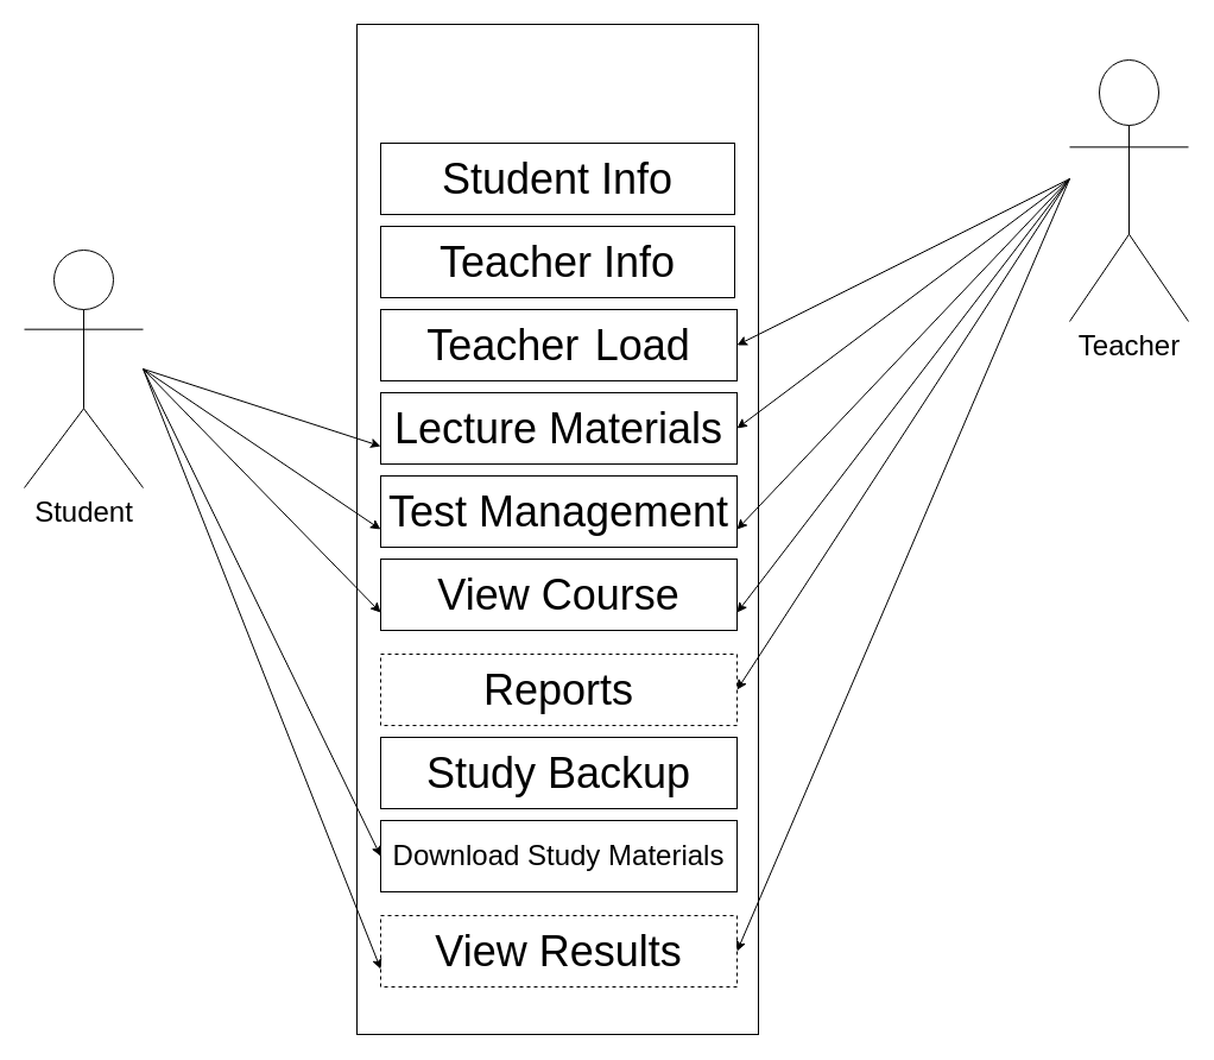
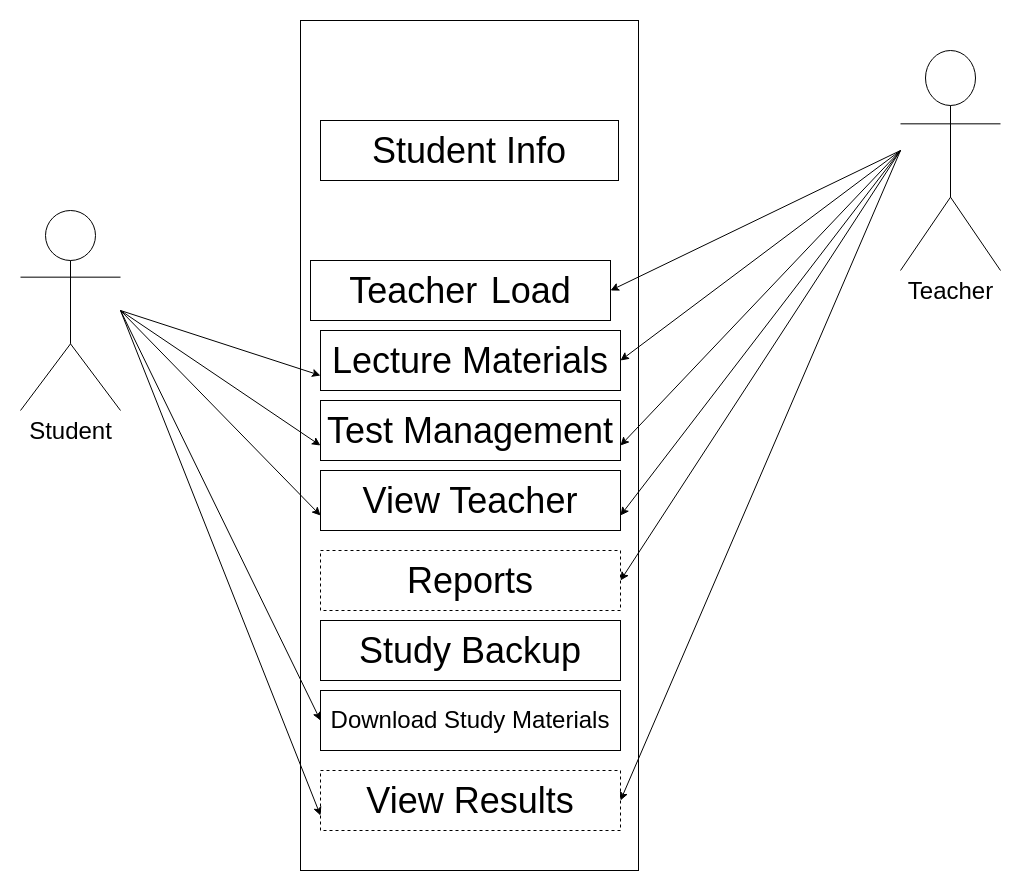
- <mxCell id="5" value="&lt;font style=&quot;font-size: 36px;&quot;&gt;Teacher Info&lt;/font&gt;" style="rounded=0;whiteSpace=wrap;html=1;" parent="1" vertex="1"><mxGeometry x="320" y="190" width="298" height="60" as="geometry" /></mxCell>
- <mxCell id="6" value="&lt;font style=&quot;font-size: 36px;&quot;&gt;Teacher&amp;nbsp;&lt;/font&gt; &lt;font style=&quot;font-size: 36px;&quot;&gt;Load&lt;/font&gt;" style="rounded=0;whiteSpace=wrap;html=1;" parent="1" vertex="1"><mxGeometry x="320" y="260" width="300" height="60" as="geometry" /></mxCell>
+ <mxCell id="6" value="&lt;font style=&quot;font-size: 36px;&quot;&gt;Teacher&amp;nbsp;&lt;/font&gt; &lt;font style=&quot;font-size: 36px;&quot;&gt;Load&lt;/font&gt;" style="rounded=0;whiteSpace=wrap;html=1;" parent="1" vertex="1"><mxGeometry x="310" y="260" width="300" height="60" as="geometry" /></mxCell>
- <mxCell id="9" value="&lt;span style=&quot;font-size: 36px;&quot;&gt;View Course&lt;/span&gt;" style="rounded=0;whiteSpace=wrap;html=1;" parent="1" vertex="1"><mxGeometry x="320" y="470" width="300" height="60" as="geometry" /></mxCell>
+ <mxCell id="9" value="&lt;span style=&quot;font-size: 36px;&quot;&gt;View Teacher&lt;/span&gt;" style="rounded=0;whiteSpace=wrap;html=1;" parent="1" vertex="1"><mxGeometry x="320" y="470" width="300" height="60" as="geometry" /></mxCell>
